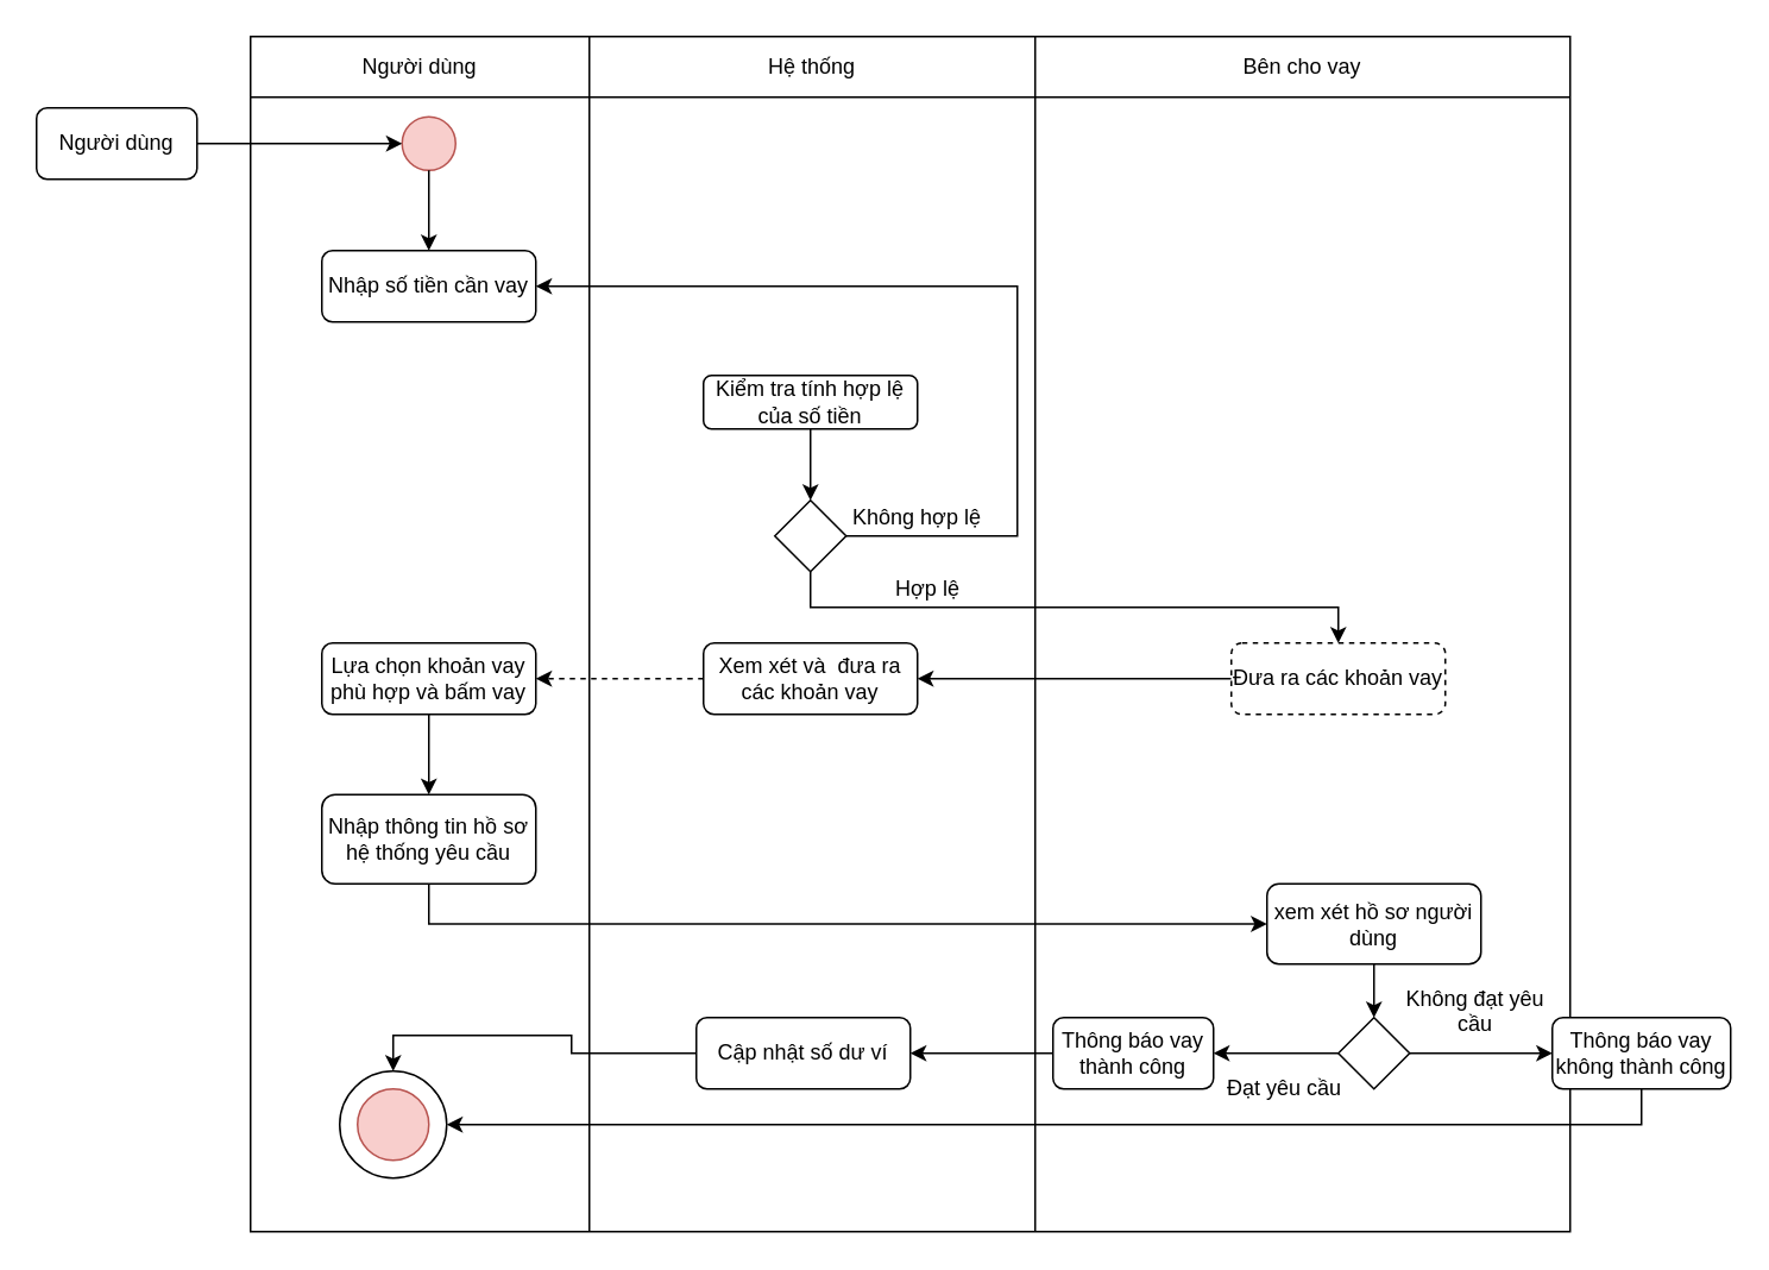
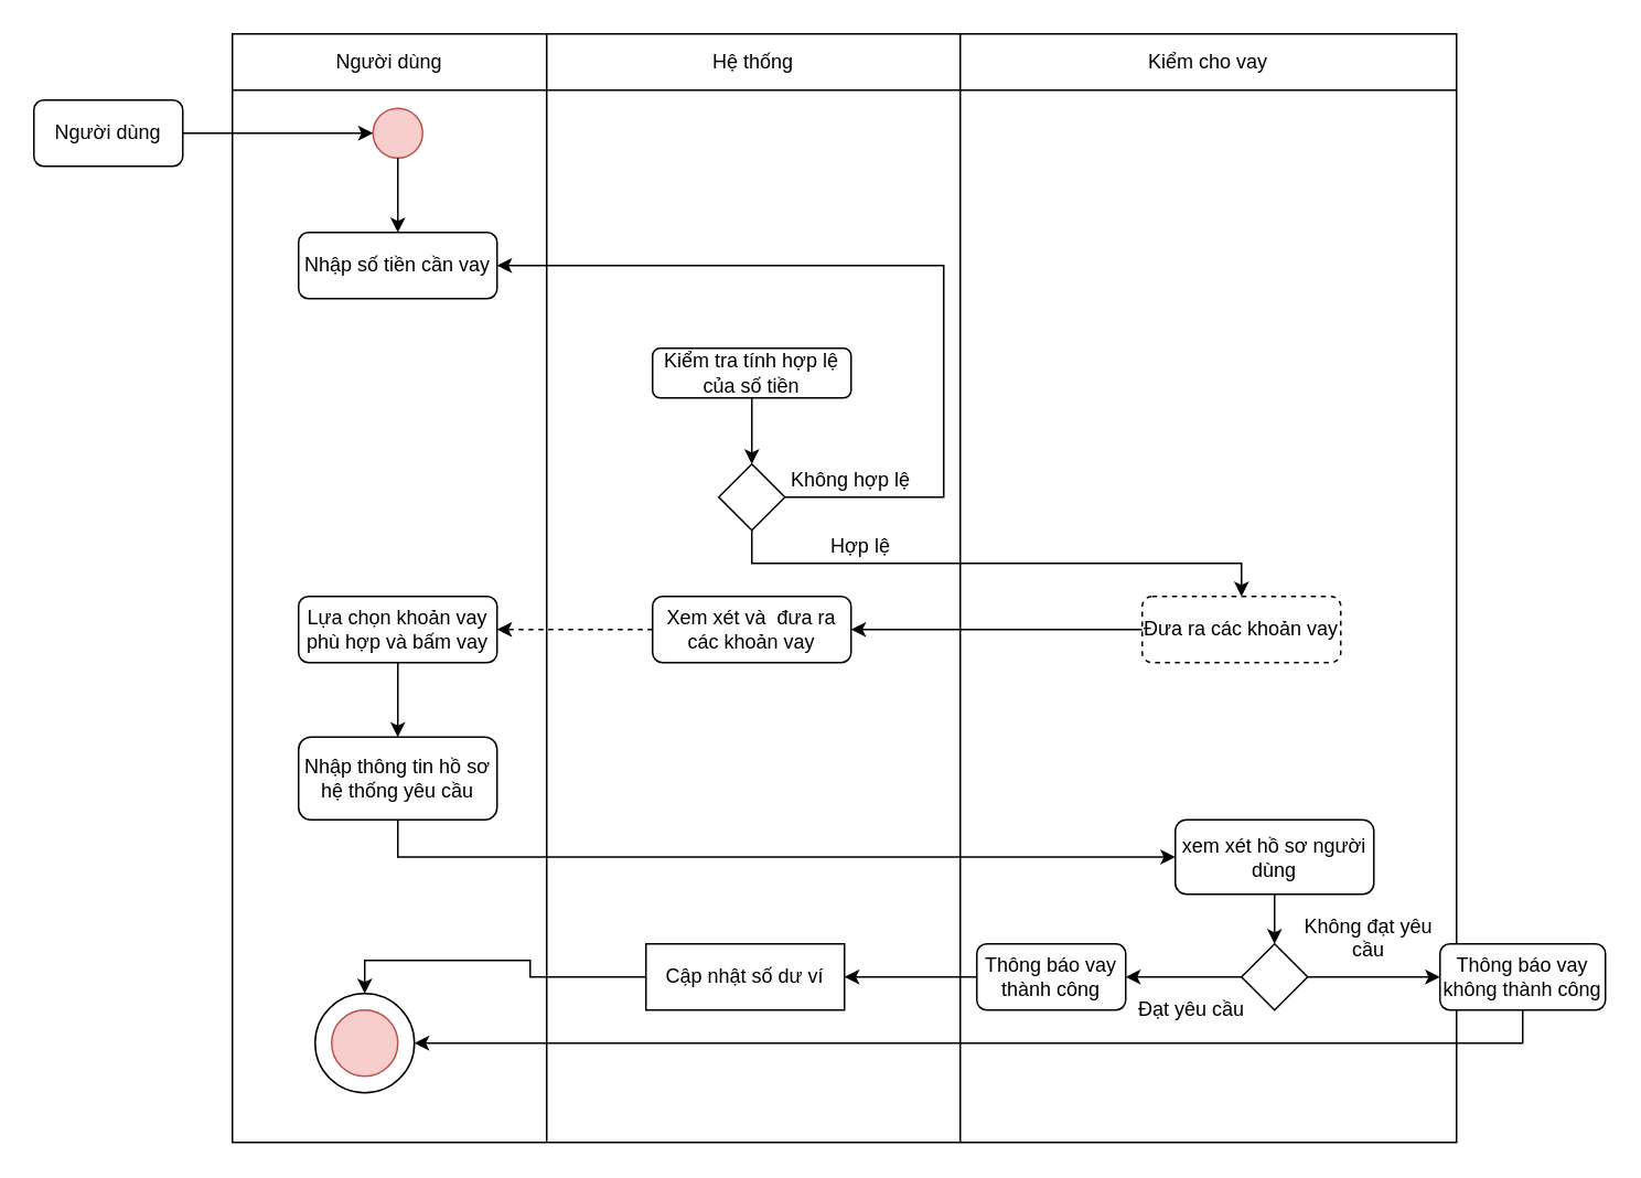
- <mxCell id="6" value="Bên cho vay" style="shape=partialRectangle;html=1;whiteSpace=wrap;connectable=0;fillColor=none;top=0;left=0;bottom=0;right=0;overflow=hidden;" parent="3" vertex="1"><mxGeometry x="440" width="300" height="34" as="geometry"><mxRectangle width="300" height="34" as="alternateBounds" /></mxGeometry></mxCell>
+ <mxCell id="6" value="Kiểm cho vay" style="shape=partialRectangle;html=1;whiteSpace=wrap;connectable=0;fillColor=none;top=0;left=0;bottom=0;right=0;overflow=hidden;" parent="3" vertex="1"><mxGeometry x="440" width="300" height="34" as="geometry"><mxRectangle width="300" height="34" as="alternateBounds" /></mxGeometry></mxCell>
- <mxCell id="42" value="Cập nhật số dư ví" style="rounded=1;whiteSpace=wrap;html=1;fontSize=12;" parent="1" vertex="1"><mxGeometry x="390" y="570" width="120" height="40" as="geometry" /></mxCell>
+ <mxCell id="42" value="Cập nhật số dư ví" style="whiteSpace=wrap;html=1;fontSize=12;rounded=0;" parent="1" vertex="1"><mxGeometry x="390" y="570" width="120" height="40" as="geometry" /></mxCell>
